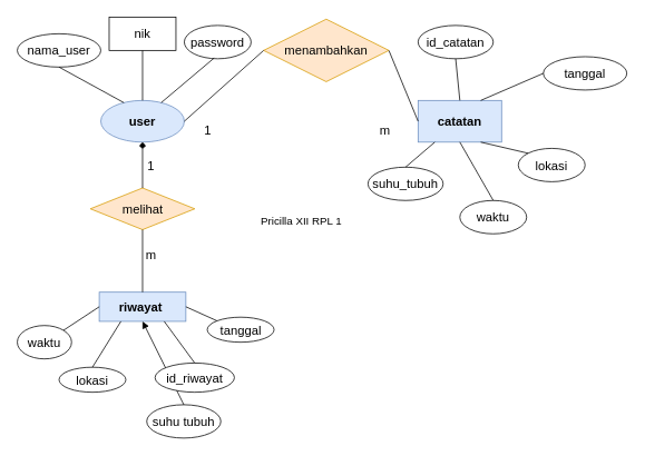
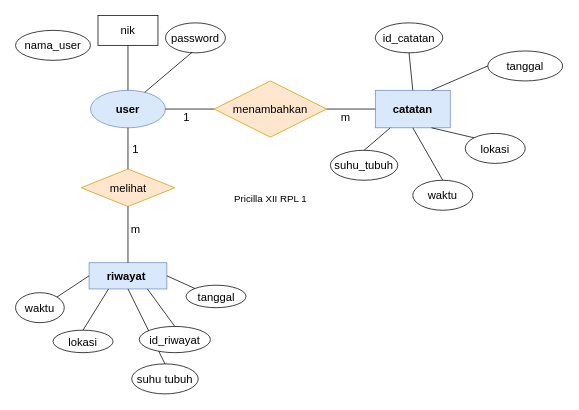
- <mxCell id="3" value="menambahkan" style="rhombus;whiteSpace=wrap;html=1;fontSize=15;fillColor=#ffe6cc;strokeColor=#d79b00;" parent="1" vertex="1"><mxGeometry x="315" y="22.5" width="150" height="75" as="geometry" /></mxCell>
+ <mxCell id="3" value="menambahkan" style="rhombus;whiteSpace=wrap;html=1;fontSize=15;fillColor=#ffe6cc;strokeColor=#d79b00;" parent="1" vertex="1"><mxGeometry x="285" y="107.5" width="150" height="75" as="geometry" /></mxCell>
- <mxCell id="8" value="" style="endArrow=none;html=1;rounded=0;fontSize=15;entryX=0.25;entryY=0;entryDx=0;entryDy=0;exitX=0.5;exitY=1;exitDx=0;exitDy=0;" parent="1" source="5" target="2" edge="1"><mxGeometry width="50" height="50" relative="1" as="geometry"><mxPoint x="60" y="220" as="sourcePoint" /><mxPoint x="110" y="170" as="targetPoint" /></mxGeometry></mxCell>
- <mxCell id="41" value="" style="endArrow=diamond;html=1;rounded=0;sketch=0;hachureGap=4;jiggle=2;curveFitting=1;fontFamily=Architects Daughter;fontSource=https%3A%2F%2Ffonts.googleapis.com%2Fcss%3Ffamily%3DArchitects%2BDaughter;fontSize=16;entryX=0.5;entryY=1;entryDx=0;entryDy=0;exitX=0.5;exitY=0;exitDx=0;exitDy=0;" parent="1" source="36" target="2" edge="1"><mxGeometry width="50" height="50" relative="1" as="geometry"><mxPoint x="150" y="220" as="sourcePoint" /><mxPoint x="200" y="170" as="targetPoint" /></mxGeometry></mxCell>
+ <mxCell id="41" value="" style="endArrow=none;html=1;rounded=0;sketch=0;hachureGap=4;jiggle=2;curveFitting=1;fontFamily=Architects Daughter;fontSource=https%3A%2F%2Ffonts.googleapis.com%2Fcss%3Ffamily%3DArchitects%2BDaughter;fontSize=16;entryX=0.5;entryY=1;entryDx=0;entryDy=0;exitX=0.5;exitY=0;exitDx=0;exitDy=0;" parent="1" source="36" target="2" edge="1"><mxGeometry width="50" height="50" relative="1" as="geometry"><mxPoint x="150" y="220" as="sourcePoint" /><mxPoint x="200" y="170" as="targetPoint" /></mxGeometry></mxCell>
- <mxCell id="33" value="" style="endArrow=block;html=1;rounded=0;fontSize=15;entryX=0.5;entryY=1;entryDx=0;entryDy=0;exitX=0.5;exitY=0;exitDx=0;exitDy=0;" parent="1" source="29" target="25" edge="1"><mxGeometry width="50" height="50" relative="1" as="geometry"><mxPoint x="400" y="570" as="sourcePoint" /><mxPoint x="450" y="520" as="targetPoint" /></mxGeometry></mxCell>
+ <mxCell id="33" value="" style="endArrow=none;html=1;rounded=0;fontSize=15;entryX=0.5;entryY=1;entryDx=0;entryDy=0;exitX=0.5;exitY=0;exitDx=0;exitDy=0;" parent="1" source="29" target="25" edge="1"><mxGeometry width="50" height="50" relative="1" as="geometry"><mxPoint x="400" y="570" as="sourcePoint" /><mxPoint x="450" y="520" as="targetPoint" /></mxGeometry></mxCell>
